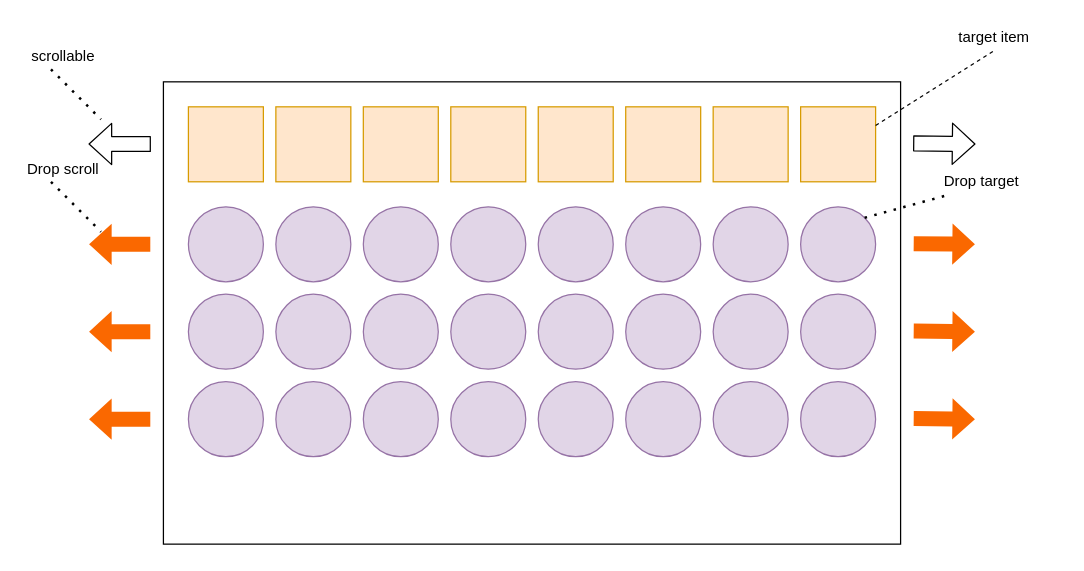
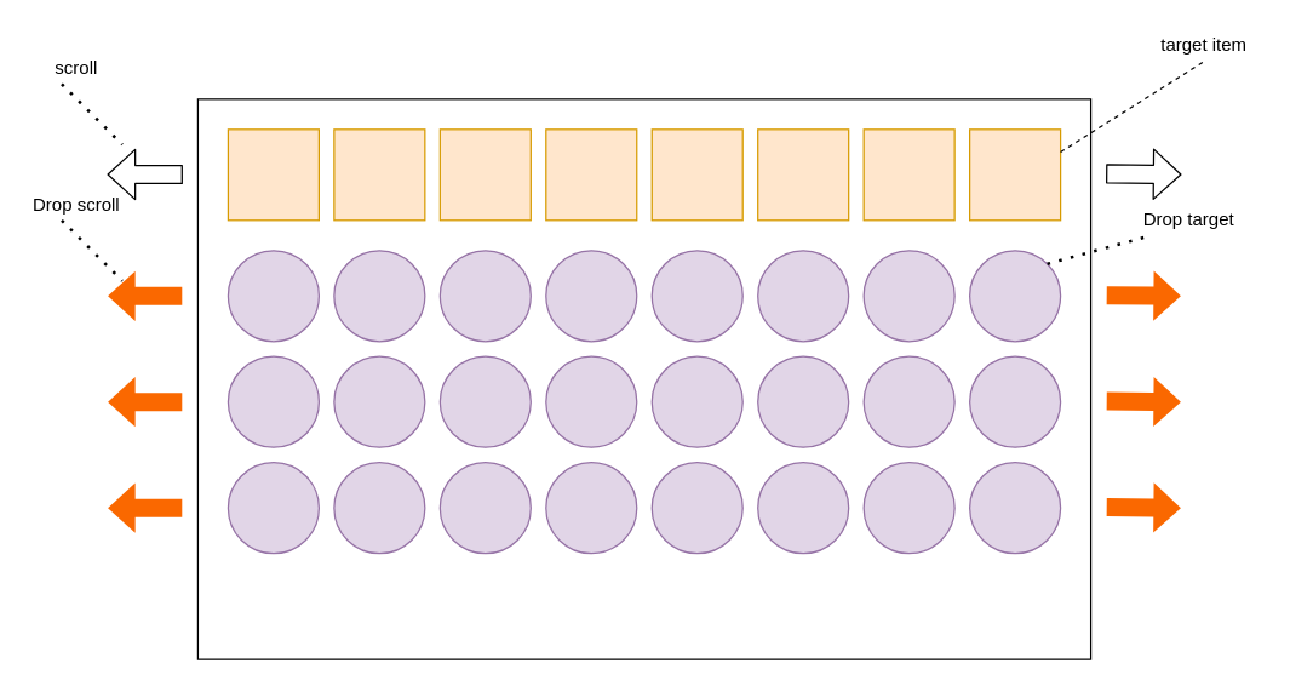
- <mxCell id="48" value="scrollable" style="text;html=1;strokeColor=none;fillColor=none;align=center;verticalAlign=middle;whiteSpace=wrap;rounded=0;" vertex="1" parent="1"><mxGeometry x="20" y="35" width="60" height="20" as="geometry" /></mxCell>
+ <mxCell id="48" value="scroll" style="text;html=1;strokeColor=none;fillColor=none;align=center;verticalAlign=middle;whiteSpace=wrap;rounded=0;" vertex="1" parent="1"><mxGeometry x="20" y="35" width="60" height="20" as="geometry" /></mxCell>
